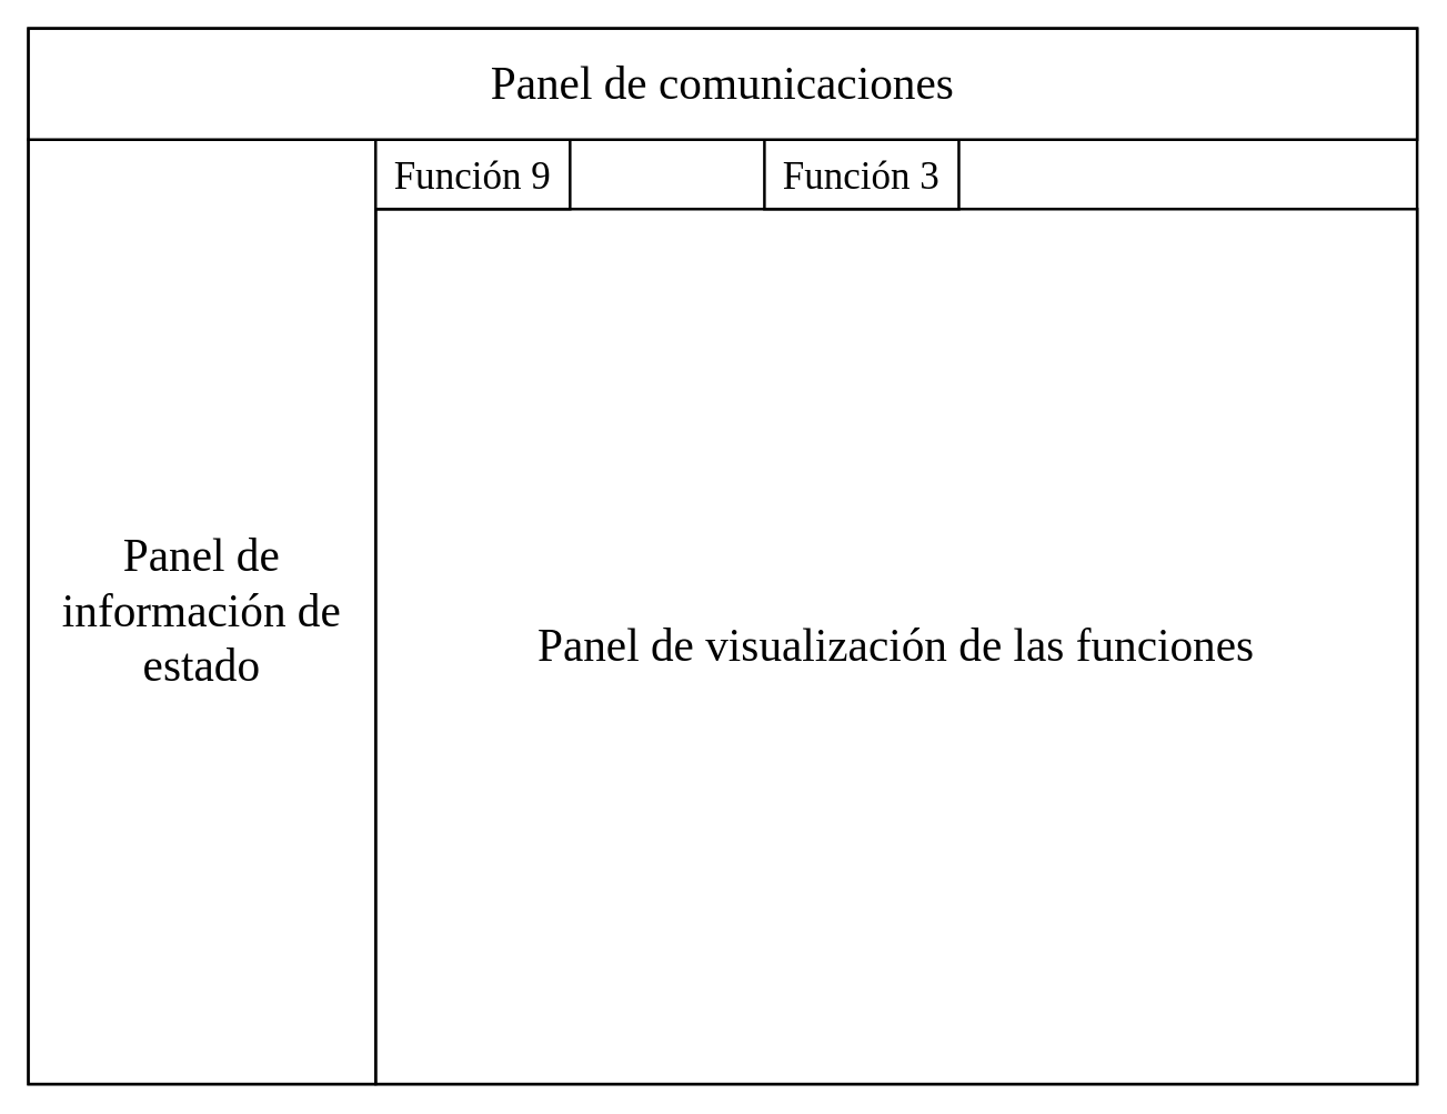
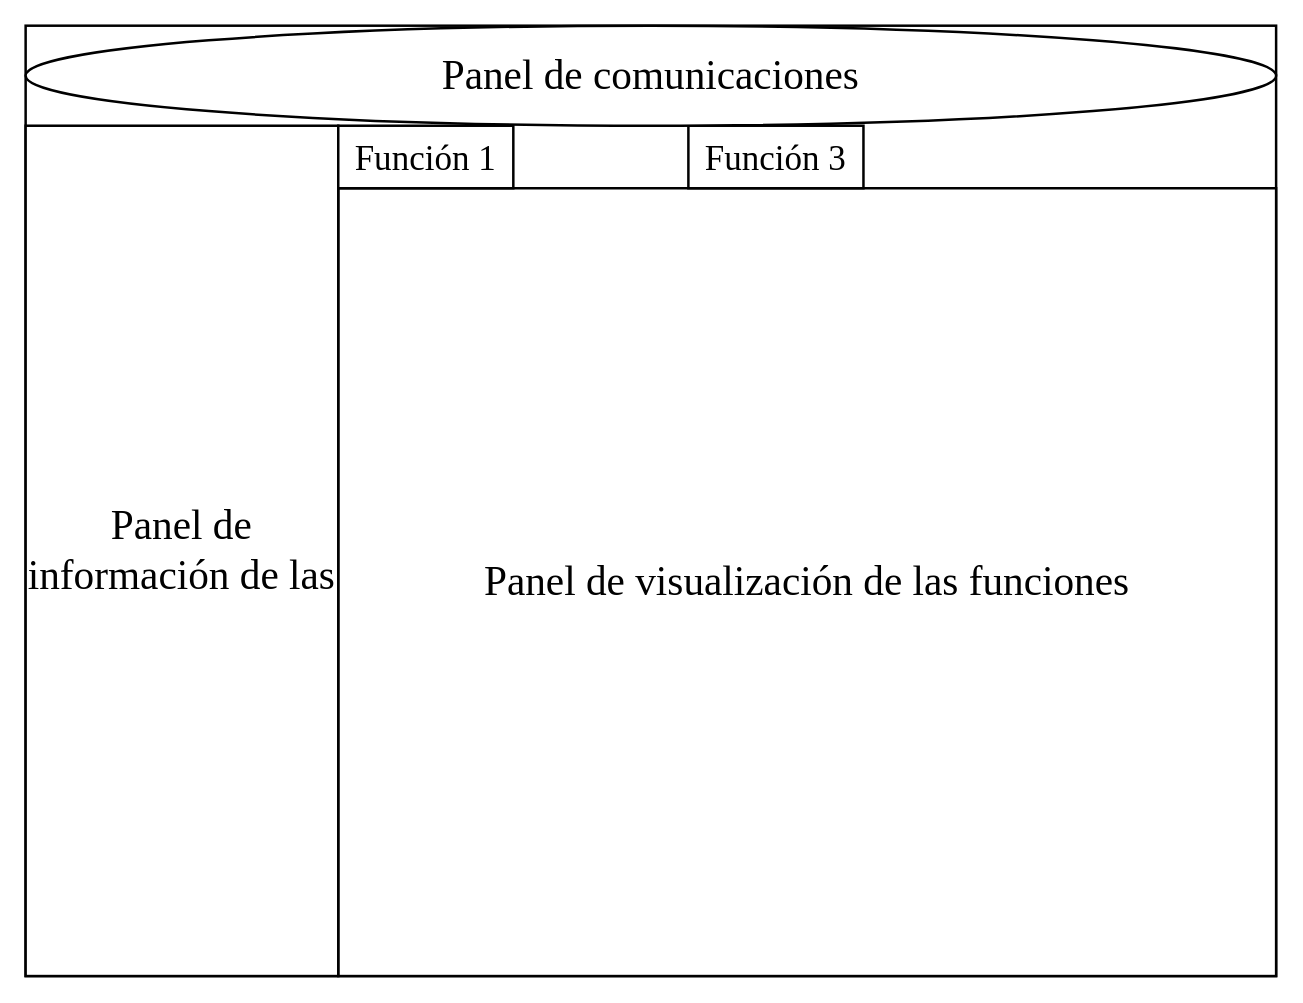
- <mxCell id="7" value="Panel de comunicaciones" style="whiteSpace=wrap;fontSize=33;glass=0;strokeWidth=2;shadow=0;fontStyle=0;html=1;fontFamily=CMU Serif;" vertex="1" parent="1"><mxGeometry x="20" y="20" width="1000" height="80" as="geometry" /></mxCell>
+ <mxCell id="7" value="Panel de comunicaciones" style="ellipse;whiteSpace=wrap;fontSize=33;glass=0;strokeWidth=2;shadow=0;fontStyle=0;html=1;fontFamily=CMU Serif;" vertex="1" parent="1"><mxGeometry x="20" y="20" width="1000" height="80" as="geometry" /></mxCell>
- <mxCell id="5" value="&lt;font style=&quot;font-size: 28px&quot;&gt;Función 9&lt;/font&gt;" style="whiteSpace=wrap;fontSize=33;glass=0;strokeWidth=2;shadow=0;fontStyle=0;html=1;fontFamily=CMU Serif;" vertex="1" parent="1"><mxGeometry x="270" y="100" width="140" height="50" as="geometry" /></mxCell>
+ <mxCell id="5" value="&lt;font style=&quot;font-size: 28px&quot;&gt;Función 1&lt;/font&gt;" style="whiteSpace=wrap;fontSize=33;glass=0;strokeWidth=2;shadow=0;fontStyle=0;html=1;fontFamily=CMU Serif;" vertex="1" parent="1"><mxGeometry x="270" y="100" width="140" height="50" as="geometry" /></mxCell>
- <mxCell id="4" value="Panel de información de estado" style="whiteSpace=wrap;fontSize=33;glass=0;strokeWidth=2;shadow=0;fontStyle=0;html=1;fontFamily=CMU Serif;" vertex="1" parent="1"><mxGeometry x="20" y="100" width="250" height="680" as="geometry" /></mxCell>
+ <mxCell id="4" value="Panel de información de las" style="whiteSpace=wrap;fontSize=33;glass=0;strokeWidth=2;shadow=0;fontStyle=0;html=1;fontFamily=CMU Serif;" vertex="1" parent="1"><mxGeometry x="20" y="100" width="250" height="680" as="geometry" /></mxCell>
